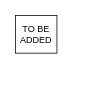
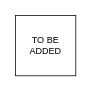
- <mxCell id="2" value="TO BE ADDED" style="whiteSpace=wrap;html=1;aspect=fixed;" vertex="1" parent="1"><mxGeometry x="20" y="20" width="55" height="50" as="geometry" /></mxCell>
+ <mxCell id="2" value="TO BE ADDED" style="whiteSpace=wrap;html=1;aspect=fixed;" vertex="1" parent="1"><mxGeometry x="20" y="20" width="80" height="80" as="geometry" /></mxCell>
